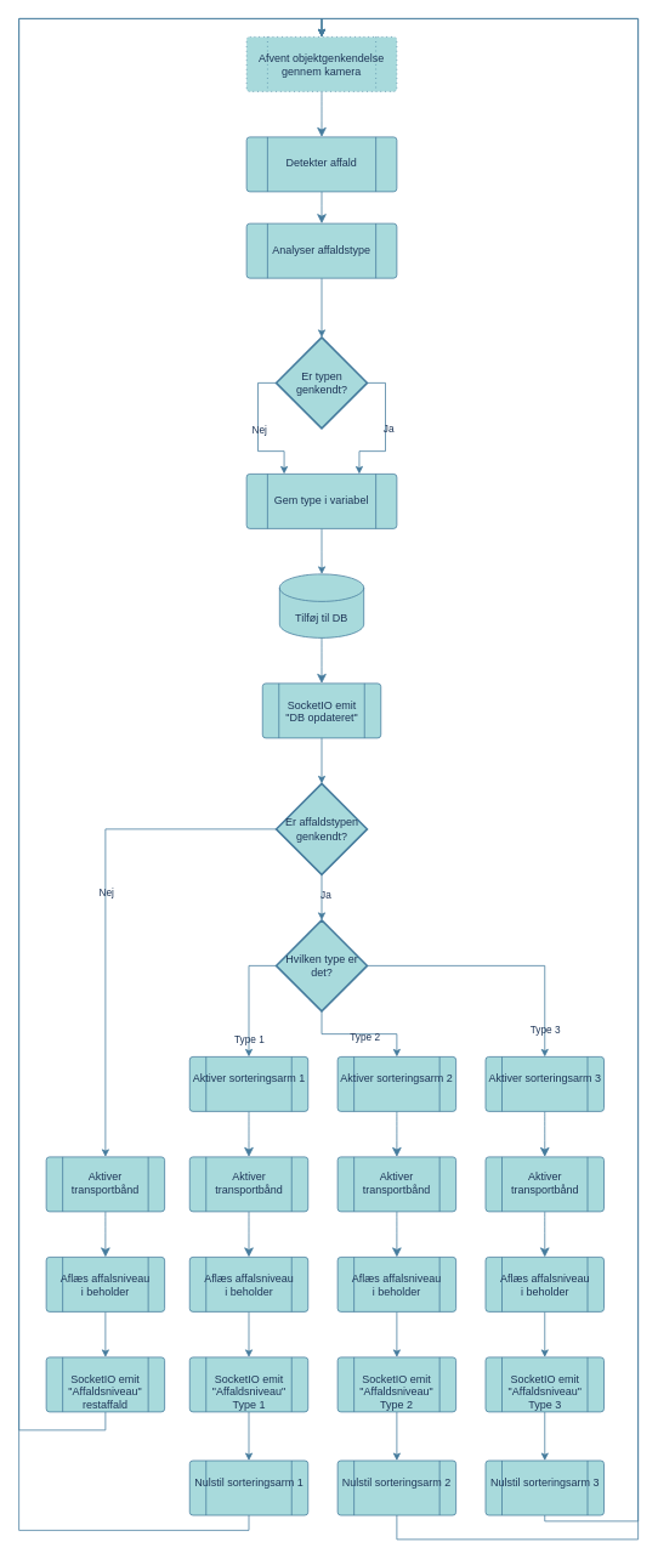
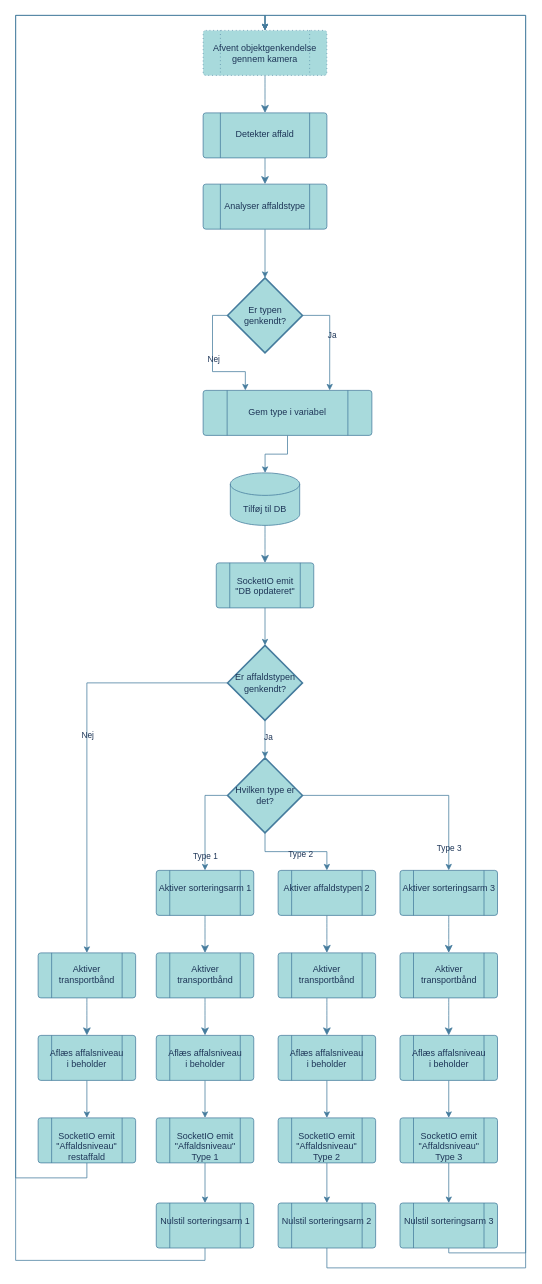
- <mxCell id="27" value="Gem type i variabel" style="verticalLabelPosition=bottom;verticalAlign=top;html=1;shape=process;whiteSpace=wrap;rounded=1;size=0.14;arcSize=6;align=center;spacingTop=-45;labelBackgroundColor=none;fillColor=#A8DADC;strokeColor=#457B9D;fontColor=#1D3557;" parent="1" vertex="1"><mxGeometry x="270" y="520" width="165" height="60" as="geometry" /></mxCell>
+ <mxCell id="27" value="Gem type i variabel" style="verticalLabelPosition=bottom;verticalAlign=top;html=1;shape=process;whiteSpace=wrap;rounded=1;size=0.14;arcSize=6;align=center;spacingTop=-45;labelBackgroundColor=none;fillColor=#A8DADC;strokeColor=#457B9D;fontColor=#1D3557;" parent="1" vertex="1"><mxGeometry x="270" y="520" width="225" height="60" as="geometry" /></mxCell>
- <mxCell id="9" value="Aktiver sorteringsarm 2" style="verticalLabelPosition=bottom;verticalAlign=top;html=1;shape=process;whiteSpace=wrap;rounded=1;size=0.14;arcSize=6;align=center;spacingTop=-50;labelBackgroundColor=none;fillColor=#A8DADC;strokeColor=#457B9D;fontColor=#1D3557;" parent="1" vertex="1"><mxGeometry x="370" y="1160" width="130" height="60" as="geometry" /></mxCell>
+ <mxCell id="9" value="Aktiver affaldstypen 2" style="verticalLabelPosition=bottom;verticalAlign=top;html=1;shape=process;whiteSpace=wrap;rounded=1;size=0.14;arcSize=6;align=center;spacingTop=-50;labelBackgroundColor=none;fillColor=#A8DADC;strokeColor=#457B9D;fontColor=#1D3557;" parent="1" vertex="1"><mxGeometry x="370" y="1160" width="130" height="60" as="geometry" /></mxCell>
